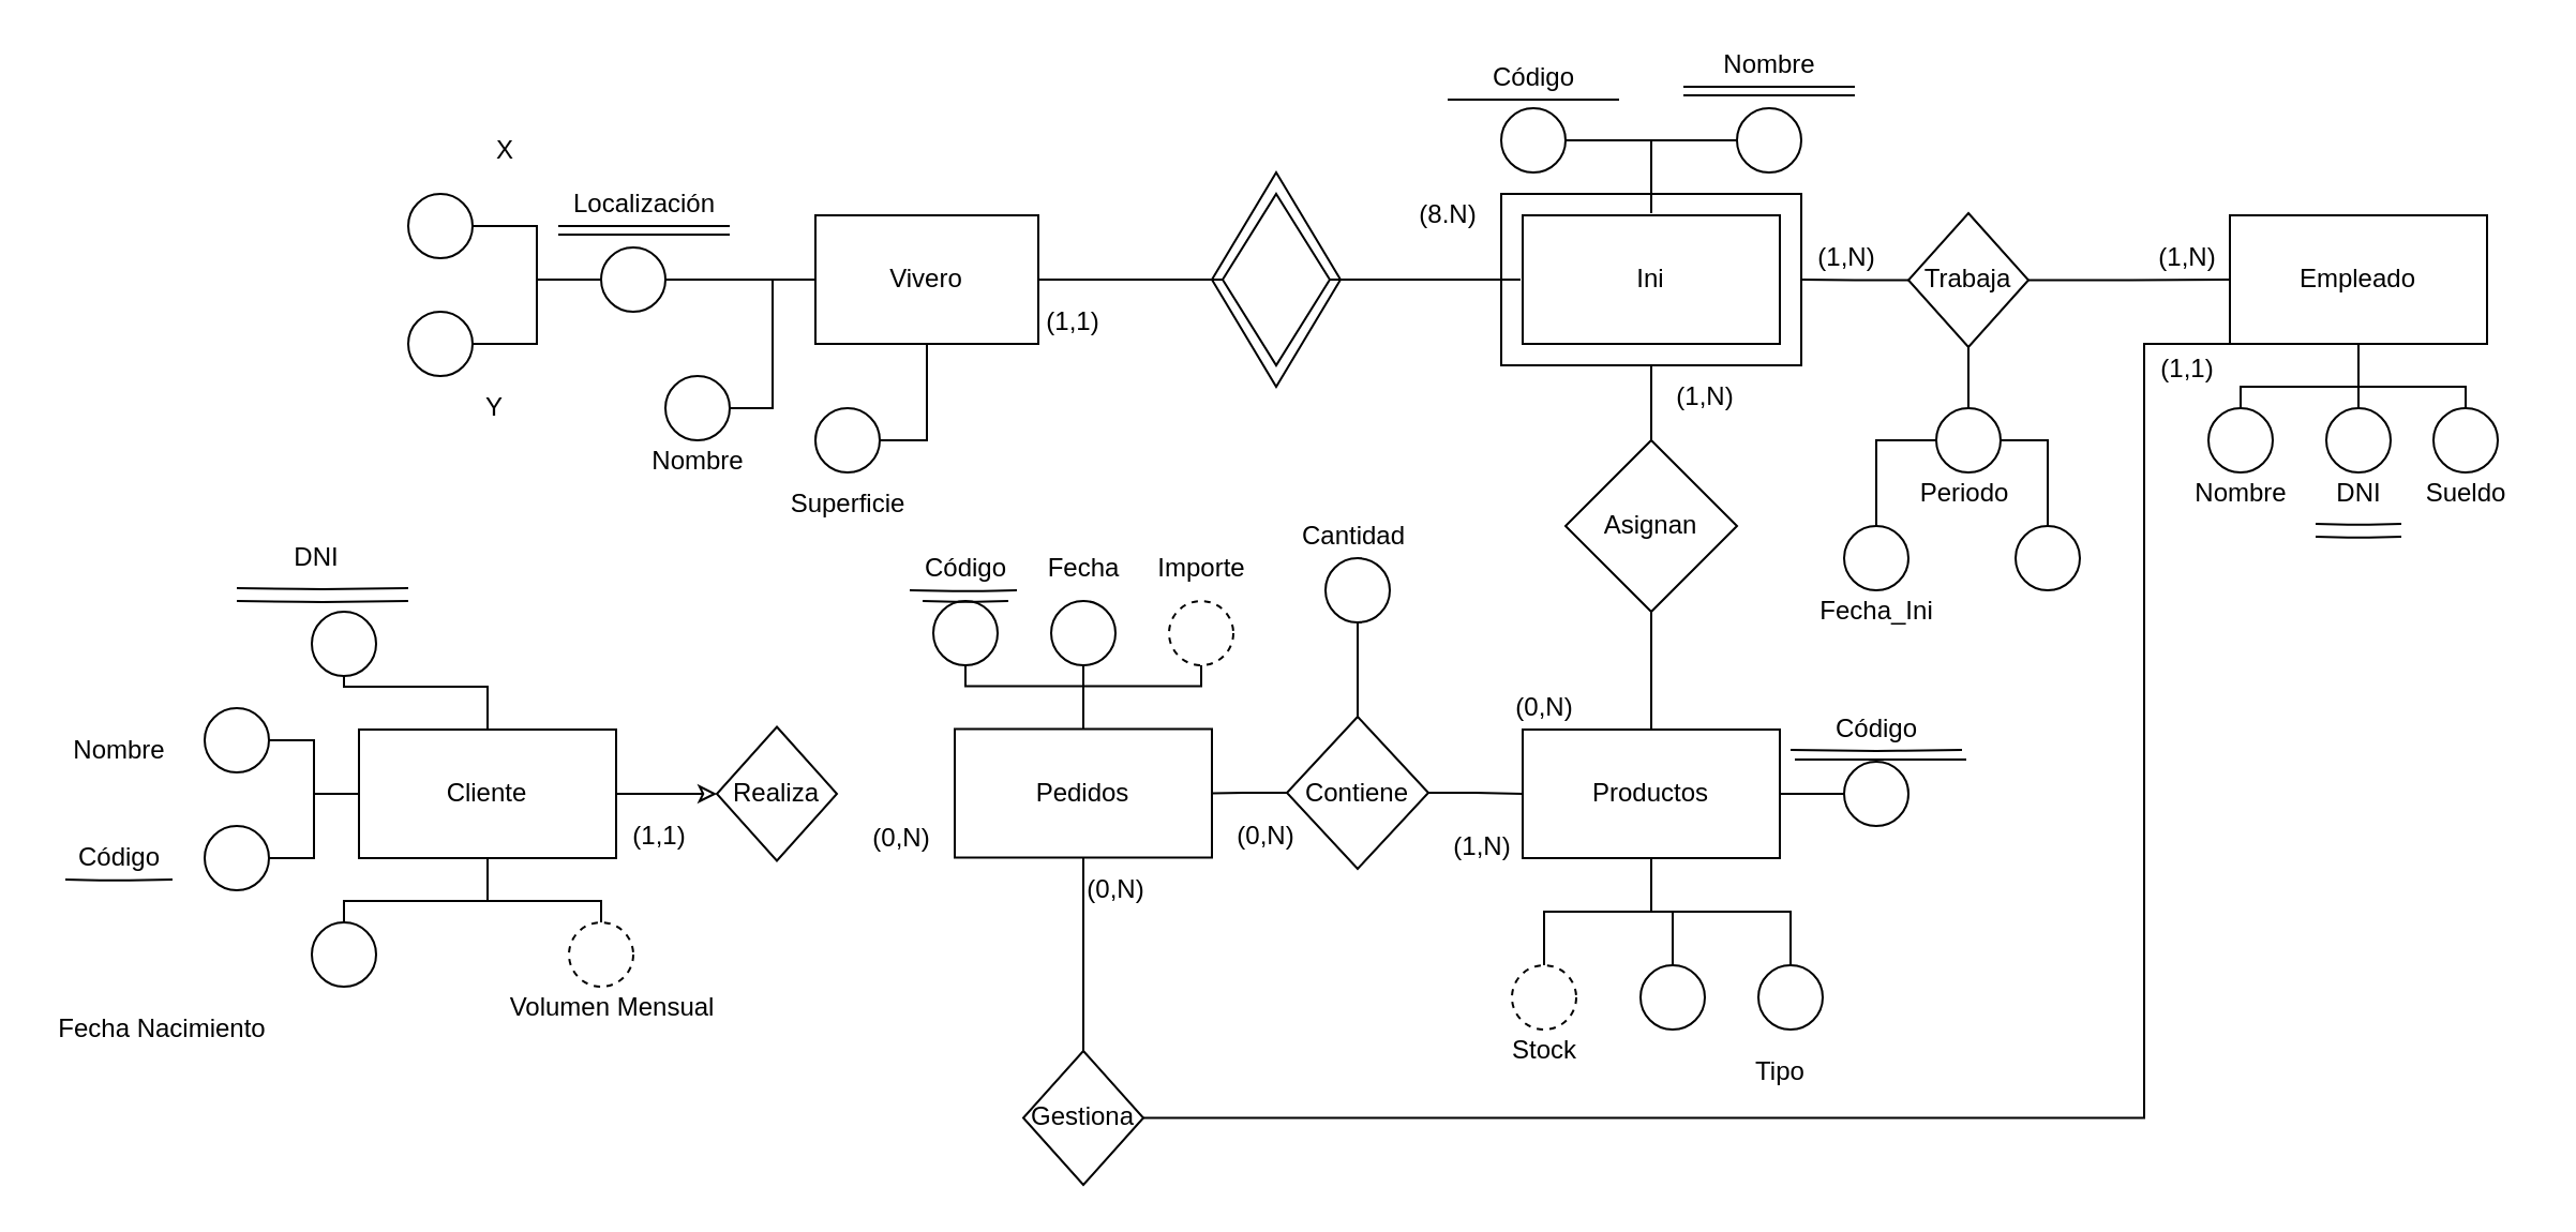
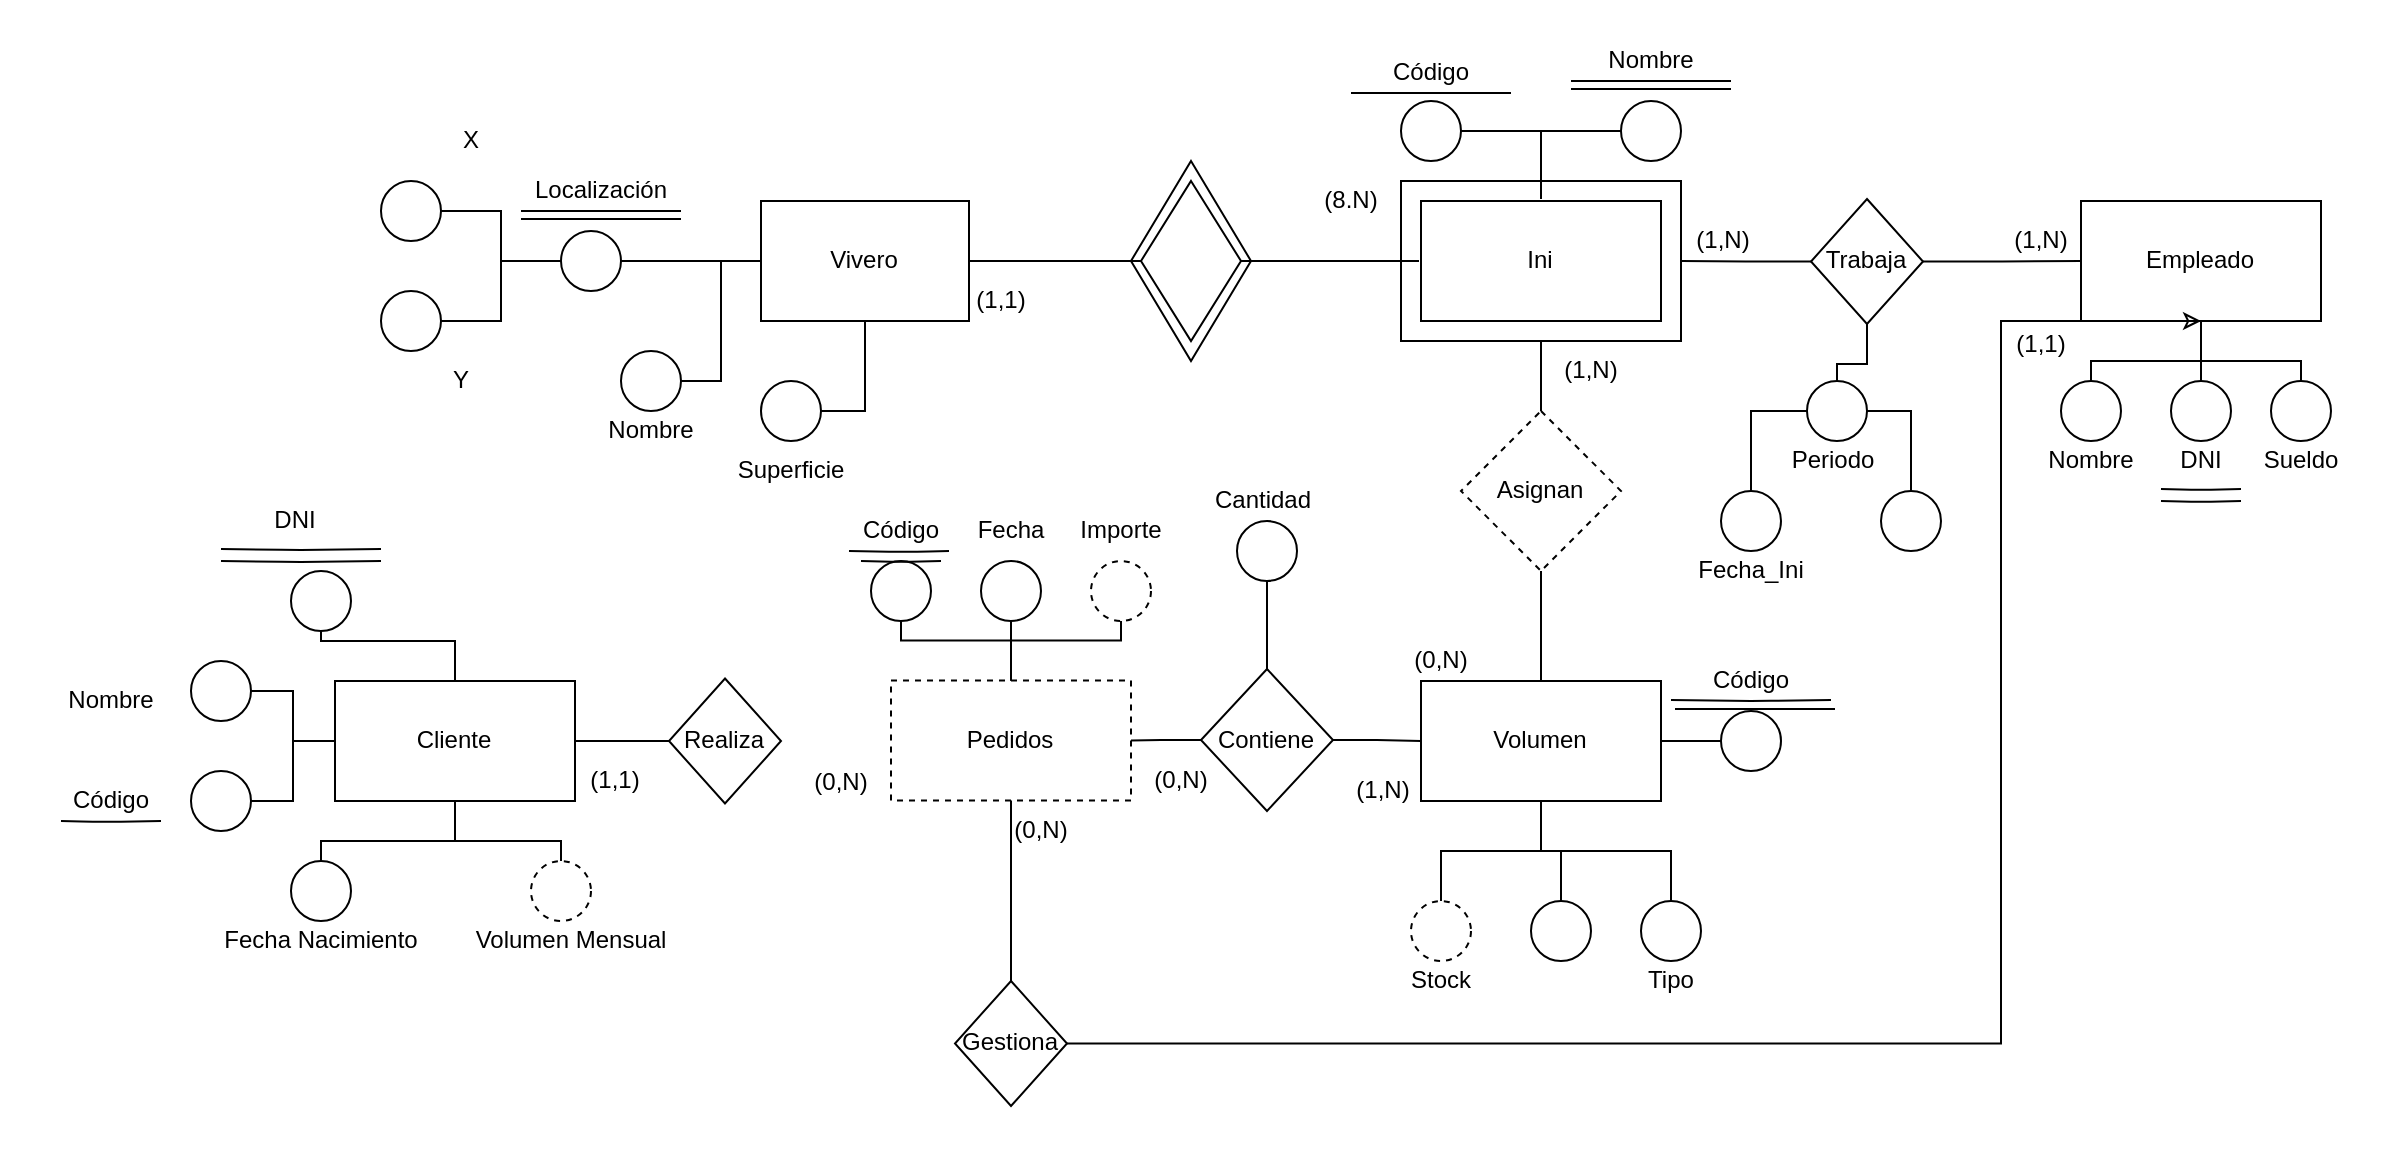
- <mxCell id="96" value="Trabaja" style="rhombus;whiteSpace=wrap;html=1;rounded=0;shadow=0;glass=0;sketch=0;strokeWidth=1;fillColor=none;gradientColor=none;" parent="1" vertex="1"><mxGeometry x="890" y="99" width="56" height="62.5" as="geometry" /></mxCell>
+ <mxCell id="96" value="Trabaja" style="rhombus;whiteSpace=wrap;html=1;rounded=0;shadow=0;glass=0;sketch=0;strokeWidth=1;fillColor=none;gradientColor=none;" parent="1" vertex="1"><mxGeometry x="905" y="99" width="56" height="62.5" as="geometry" /></mxCell>
- <mxCell id="105" style="edgeStyle=orthogonalEdgeStyle;rounded=0;orthogonalLoop=1;jettySize=auto;html=1;entryX=0.5;entryY=1;entryDx=0;entryDy=0;endArrow=none;endFill=0;" parent="1" source="106" target="85" edge="1"><mxGeometry relative="1" as="geometry"><Array as="points"><mxPoint x="1000" y="521" /><mxPoint x="1000" y="160" /></Array></mxGeometry></mxCell>
+ <mxCell id="105" style="edgeStyle=orthogonalEdgeStyle;rounded=0;orthogonalLoop=1;jettySize=auto;html=1;entryX=0.5;entryY=1;entryDx=0;entryDy=0;endArrow=classic;endFill=0;" parent="1" source="106" target="85" edge="1"><mxGeometry relative="1" as="geometry"><Array as="points"><mxPoint x="1000" y="521" /><mxPoint x="1000" y="160" /></Array></mxGeometry></mxCell>
- <mxCell id="38" value="&lt;div&gt;Asignan&lt;/div&gt;" style="rhombus;whiteSpace=wrap;html=1;rounded=0;shadow=0;glass=0;sketch=0;strokeWidth=1;fillColor=none;gradientColor=none;" parent="1" vertex="1"><mxGeometry x="730" y="205" width="80" height="80" as="geometry" /></mxCell>
+ <mxCell id="38" value="&lt;div&gt;Asignan&lt;/div&gt;" style="rhombus;whiteSpace=wrap;html=1;rounded=0;shadow=0;glass=0;sketch=0;strokeWidth=1;fillColor=none;gradientColor=none;dashed=1;" parent="1" vertex="1"><mxGeometry x="730" y="205" width="80" height="80" as="geometry" /></mxCell>
- <mxCell id="53" style="edgeStyle=orthogonalEdgeStyle;rounded=0;orthogonalLoop=1;jettySize=auto;html=1;entryX=0;entryY=0.5;entryDx=0;entryDy=0;endArrow=classic;endFill=0;" parent="1" source="54" target="65" edge="1"><mxGeometry relative="1" as="geometry" /></mxCell>
+ <mxCell id="53" style="edgeStyle=orthogonalEdgeStyle;rounded=0;orthogonalLoop=1;jettySize=auto;html=1;entryX=0;entryY=0.5;entryDx=0;entryDy=0;endArrow=none;endFill=0;" parent="1" source="54" target="65" edge="1"><mxGeometry relative="1" as="geometry" /></mxCell>
- <mxCell id="69" value="Pedidos" style="rounded=0;whiteSpace=wrap;html=1;shadow=0;glass=0;sketch=0;strokeWidth=1;fillColor=none;gradientColor=none;" parent="1" vertex="1"><mxGeometry x="445" y="339.75" width="120" height="60" as="geometry" /></mxCell>
+ <mxCell id="69" value="Pedidos" style="rounded=0;whiteSpace=wrap;html=1;shadow=0;glass=0;sketch=0;strokeWidth=1;fillColor=none;gradientColor=none;dashed=1;" parent="1" vertex="1"><mxGeometry x="445" y="339.75" width="120" height="60" as="geometry" /></mxCell>
- <mxCell id="36" value="Productos" style="rounded=0;whiteSpace=wrap;html=1;shadow=0;glass=0;sketch=0;strokeWidth=1;fillColor=none;gradientColor=none;" parent="1" vertex="1"><mxGeometry x="710" y="340" width="120" height="60" as="geometry" /></mxCell>
+ <mxCell id="36" value="Volumen" style="rounded=0;whiteSpace=wrap;html=1;shadow=0;glass=0;sketch=0;strokeWidth=1;fillColor=none;gradientColor=none;" parent="1" vertex="1"><mxGeometry x="710" y="340" width="120" height="60" as="geometry" /></mxCell>
- <mxCell id="60" value="Fecha Nacimiento" style="text;html=1;align=center;verticalAlign=middle;resizable=0;points=[];autosize=1;" parent="1" vertex="1"><mxGeometry x="10" y="470" width="130" height="20" as="geometry" /></mxCell>
+ <mxCell id="60" value="Fecha Nacimiento" style="text;html=1;align=center;verticalAlign=middle;resizable=0;points=[];autosize=1;" parent="1" vertex="1"><mxGeometry x="95" y="460" width="130" height="20" as="geometry" /></mxCell>
- <mxCell id="44" value="Tipo" style="text;html=1;align=center;verticalAlign=middle;resizable=0;points=[];autosize=1;" parent="1" vertex="1"><mxGeometry x="810" y="490" width="40" height="20" as="geometry" /></mxCell>
+ <mxCell id="44" value="Tipo" style="text;html=1;align=center;verticalAlign=middle;resizable=0;points=[];autosize=1;" parent="1" vertex="1"><mxGeometry x="815" y="480" width="40" height="20" as="geometry" /></mxCell>
